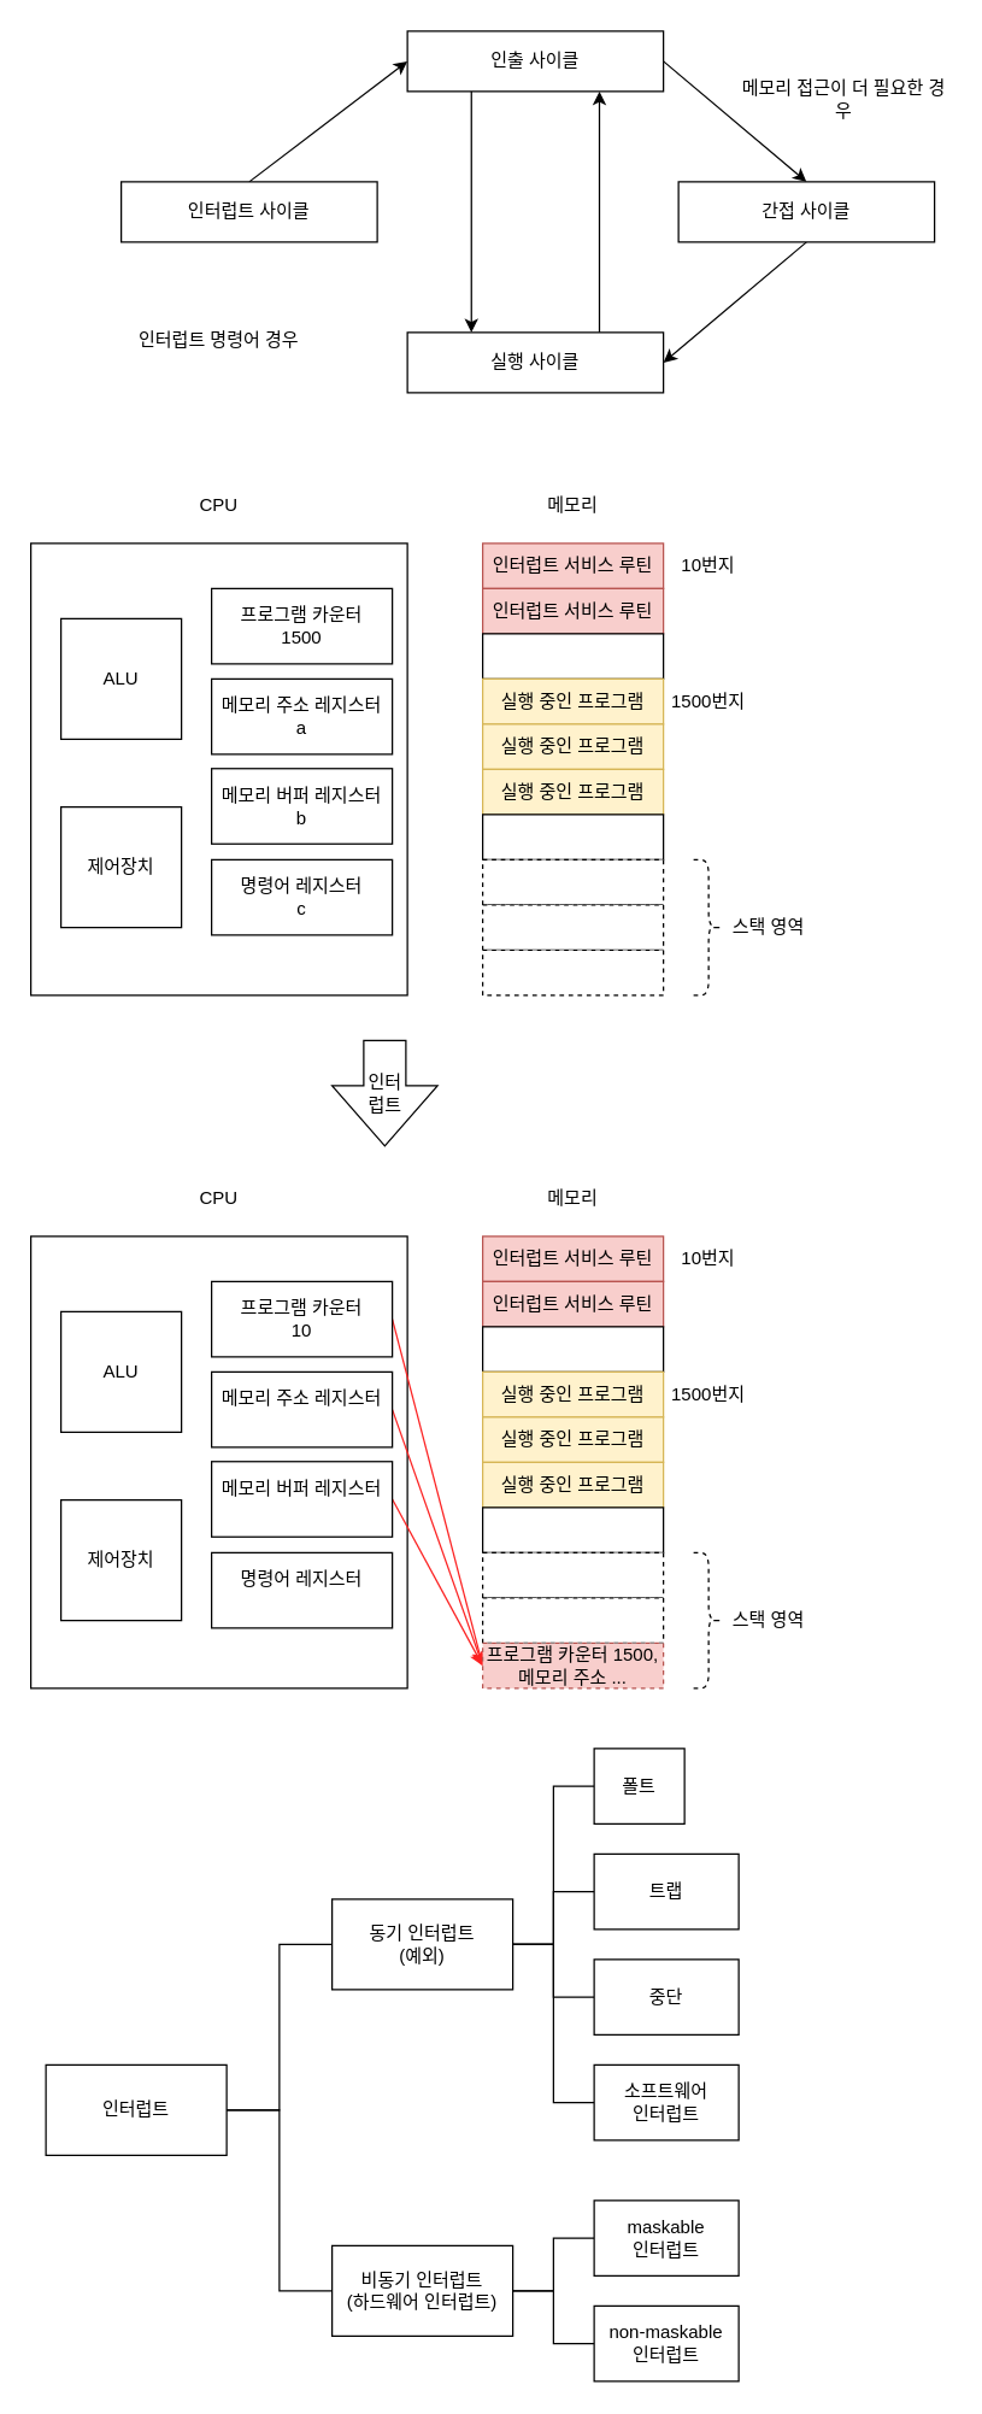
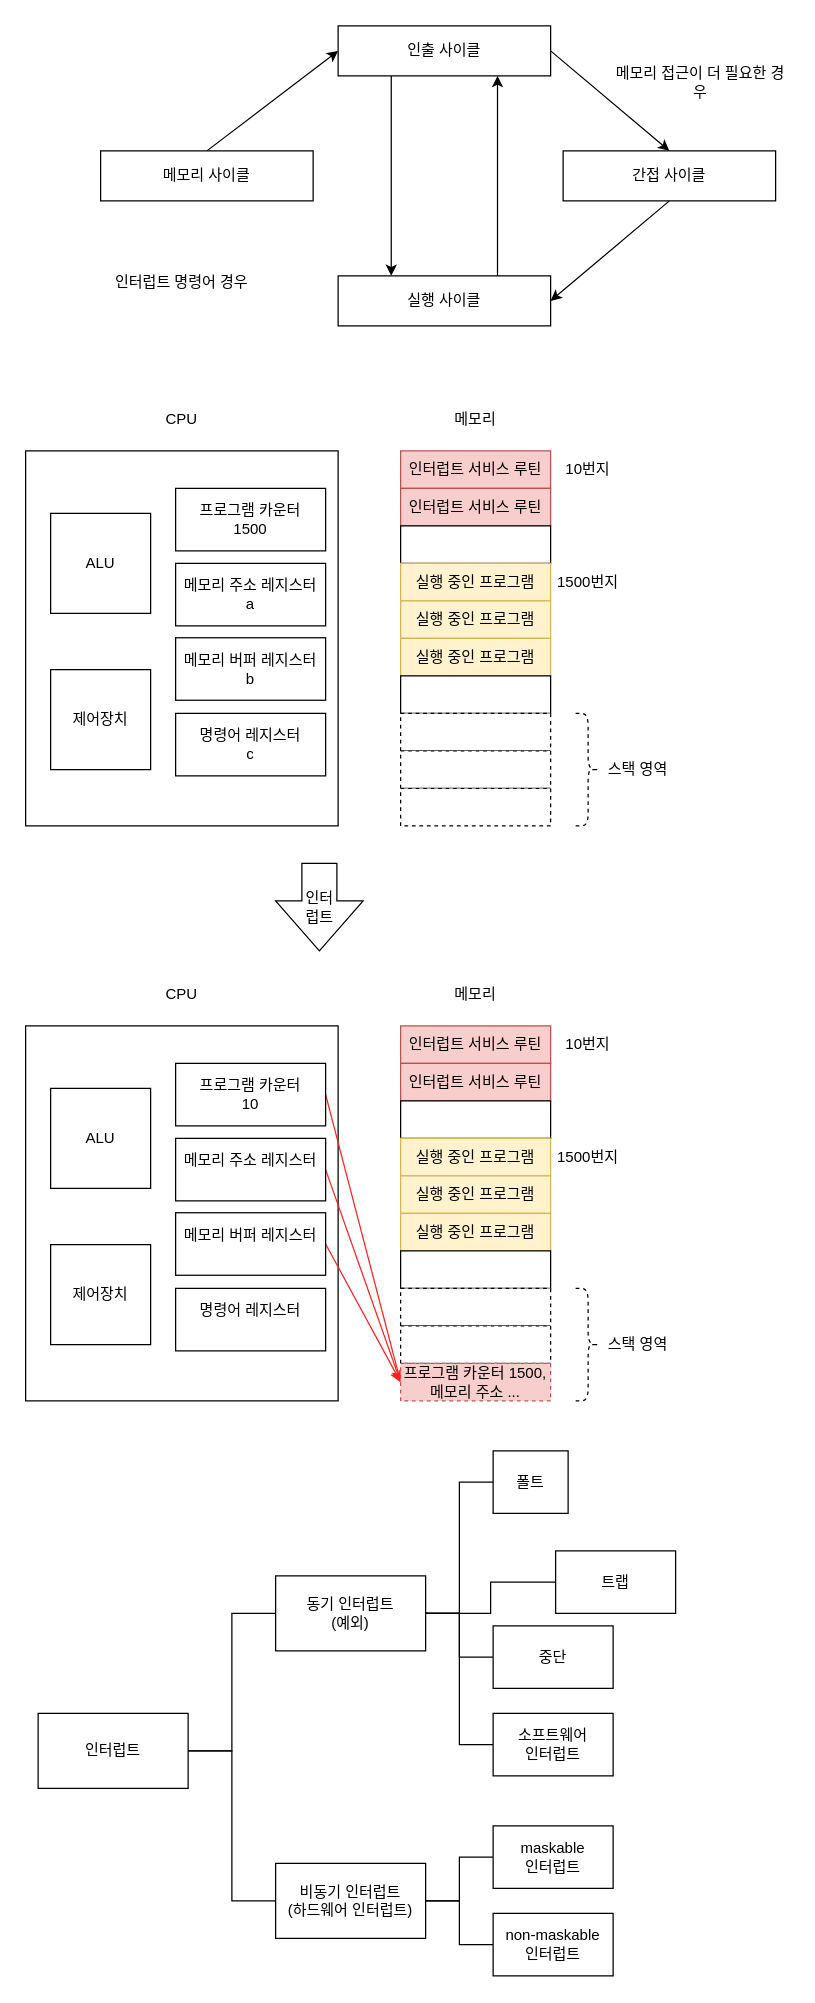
- <mxCell id="61" value="인터럽트 사이클" style="rounded=0;whiteSpace=wrap;html=1;" vertex="1" parent="1"><mxGeometry x="80" y="120" width="170" height="40" as="geometry" /></mxCell>
+ <mxCell id="61" value="메모리 사이클" style="rounded=0;whiteSpace=wrap;html=1;" vertex="1" parent="1"><mxGeometry x="80" y="120" width="170" height="40" as="geometry" /></mxCell>
- <mxCell id="72" value="트랩" style="rounded=0;whiteSpace=wrap;html=1;" vertex="1" parent="1"><mxGeometry x="394" y="1230" width="96" height="50" as="geometry" /></mxCell>
+ <mxCell id="72" value="트랩" style="rounded=0;whiteSpace=wrap;html=1;" vertex="1" parent="1"><mxGeometry x="444" y="1240" width="96" height="50" as="geometry" /></mxCell>
